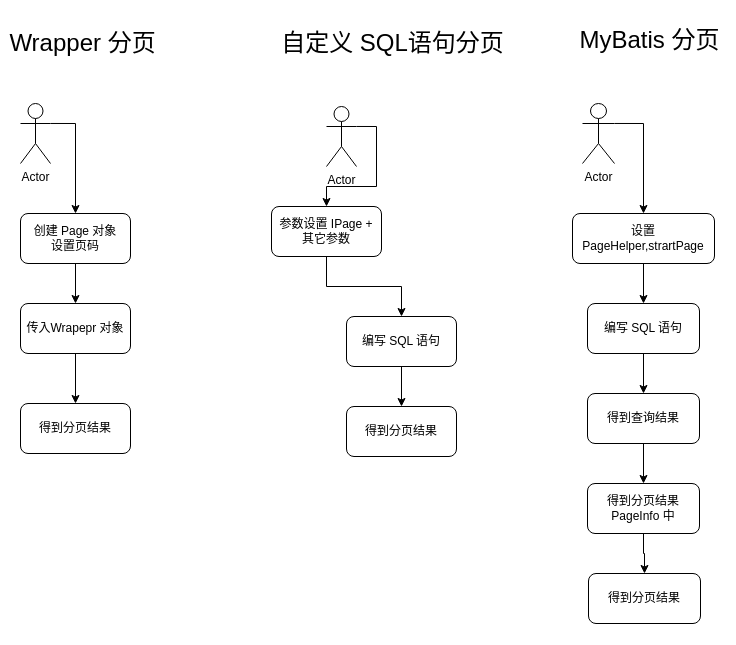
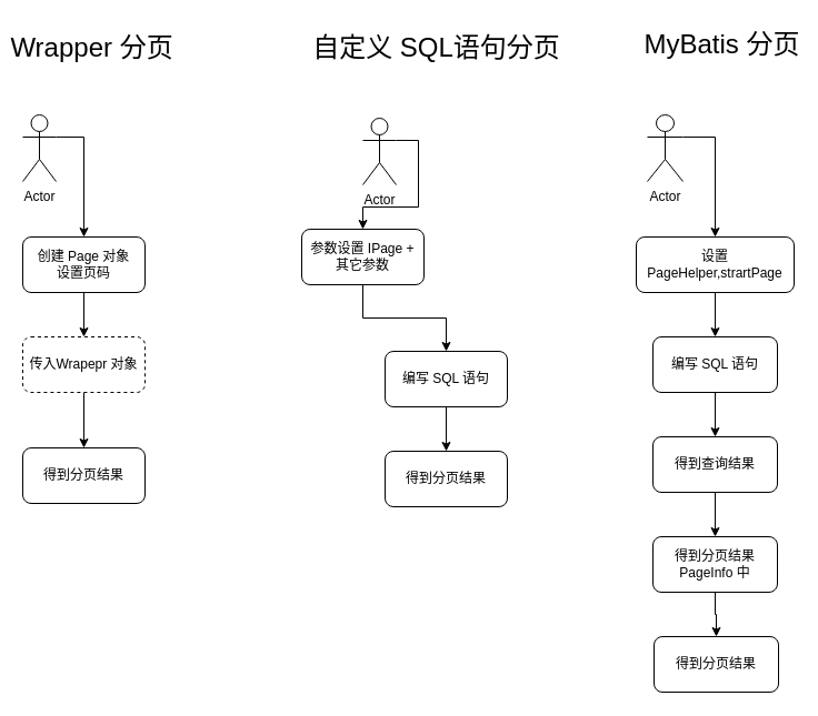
- <mxCell id="8" value="传入Wrapepr 对象" style="rounded=1;whiteSpace=wrap;html=1;" vertex="1" parent="1"><mxGeometry x="20" y="303" width="110" height="50" as="geometry" /></mxCell>
+ <mxCell id="8" value="传入Wrapepr 对象" style="rounded=1;whiteSpace=wrap;html=1;dashed=1;" vertex="1" parent="1"><mxGeometry x="20" y="303" width="110" height="50" as="geometry" /></mxCell>
